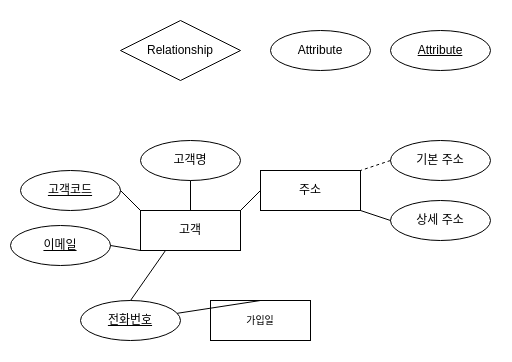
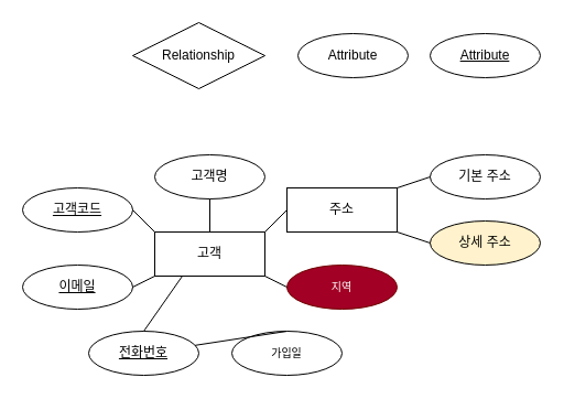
- <mxCell id="22" value="" style="endArrow=none;html=1;rounded=0;exitX=0;exitY=0.5;exitDx=0;exitDy=0;entryX=1;entryY=0;entryDx=0;entryDy=0;dashed=1;" edge="1" parent="1" source="20" target="7"><mxGeometry relative="1" as="geometry"><mxPoint x="330" y="140" as="sourcePoint" /><mxPoint x="310" y="160" as="targetPoint" /></mxGeometry></mxCell>
+ <mxCell id="22" value="" style="endArrow=none;html=1;rounded=0;exitX=0;exitY=0.5;exitDx=0;exitDy=0;entryX=1;entryY=0;entryDx=0;entryDy=0;" edge="1" parent="1" source="20" target="7"><mxGeometry relative="1" as="geometry"><mxPoint x="330" y="140" as="sourcePoint" /><mxPoint x="310" y="160" as="targetPoint" /></mxGeometry></mxCell>
- <mxCell id="21" value="상세 주소" style="ellipse;whiteSpace=wrap;html=1;align=center;" vertex="1" parent="1"><mxGeometry x="390" y="200" width="100" height="40" as="geometry" /></mxCell>
+ <mxCell id="21" value="상세 주소" style="ellipse;whiteSpace=wrap;html=1;align=center;fillColor=#fff2cc;" vertex="1" parent="1"><mxGeometry x="390" y="200" width="100" height="40" as="geometry" /></mxCell>
- <mxCell id="8" value="&lt;font style=&quot;color: light-dark(rgb(0, 0, 0), rgb(255, 102, 102));&quot;&gt;&lt;u&gt;이메일&lt;/u&gt;&lt;/font&gt;" style="ellipse;whiteSpace=wrap;html=1;align=center;" vertex="1" parent="1"><mxGeometry x="10" y="225" width="100" height="40" as="geometry" /></mxCell>
+ <mxCell id="8" value="&lt;font style=&quot;color: light-dark(rgb(0, 0, 0), rgb(255, 102, 102));&quot;&gt;&lt;u&gt;이메일&lt;/u&gt;&lt;/font&gt;" style="ellipse;whiteSpace=wrap;html=1;align=center;" vertex="1" parent="1"><mxGeometry x="20" y="240" width="100" height="40" as="geometry" /></mxCell>
+ <mxCell id="14" value="" style="endArrow=none;html=1;rounded=0;exitX=0;exitY=0.5;exitDx=0;exitDy=0;entryX=1;entryY=1;entryDx=0;entryDy=0;" edge="1" parent="1" source="11" target="10"><mxGeometry relative="1" as="geometry"><mxPoint x="275" y="214" as="sourcePoint" /><mxPoint x="250" y="220" as="targetPoint" /></mxGeometry></mxCell>
+ <mxCell id="11" value="&lt;span style=&quot;font-size: 10px;&quot;&gt;지역&lt;/span&gt;" style="ellipse;whiteSpace=wrap;html=1;align=center;fillColor=#a20025;fontColor=#ffffff;strokeColor=#6F0000;" vertex="1" parent="1"><mxGeometry x="260" y="240" width="100" height="40" as="geometry" /></mxCell>
- <mxCell id="18" value="&lt;span style=&quot;font-size: 10px;&quot;&gt;가입일&lt;/span&gt;" style="whiteSpace=wrap;html=1;align=center;rounded=0;" vertex="1" parent="1"><mxGeometry x="210" y="300" width="100" height="40" as="geometry" /></mxCell>
+ <mxCell id="18" value="&lt;span style=&quot;font-size: 10px;&quot;&gt;가입일&lt;/span&gt;" style="ellipse;whiteSpace=wrap;html=1;align=center;" vertex="1" parent="1"><mxGeometry x="210" y="300" width="100" height="40" as="geometry" /></mxCell>
